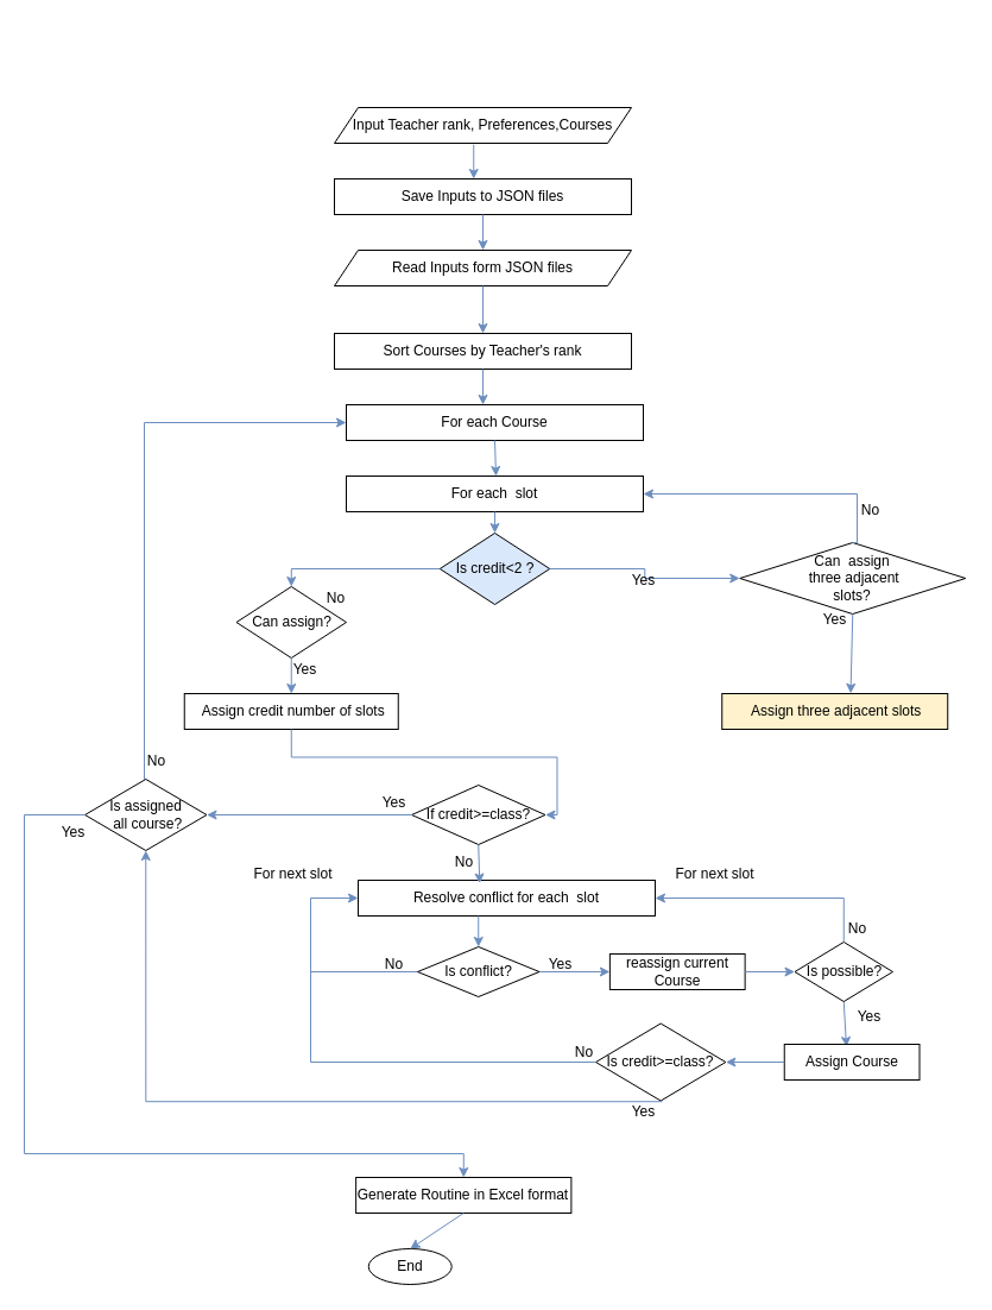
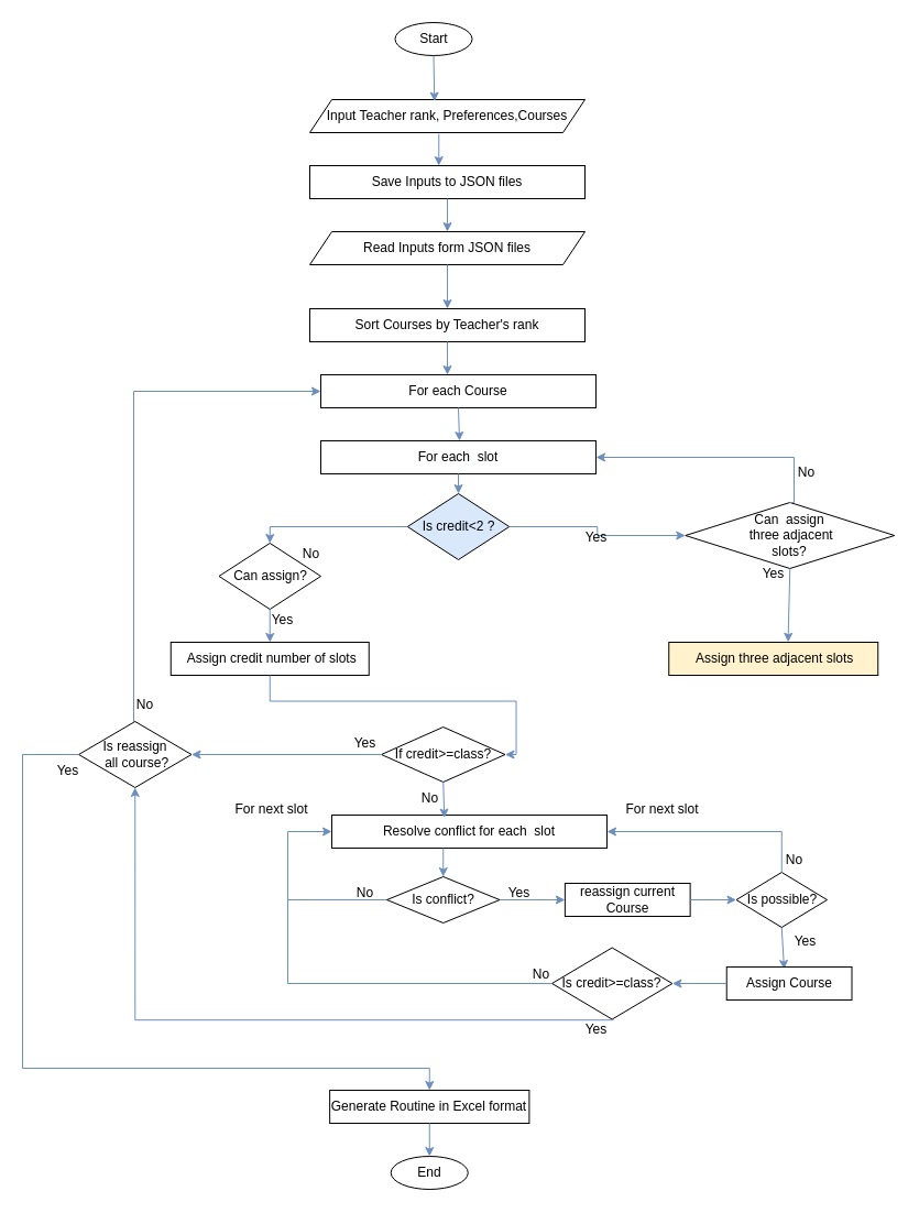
+ <mxCell id="2" value="Start" style="ellipse;whiteSpace=wrap;html=1;" parent="1" vertex="1"><mxGeometry x="358.5" y="20" width="70" height="30" as="geometry" /></mxCell>
+ <mxCell id="9" value="" style="endArrow=classic;html=1;rounded=0;exitX=0.5;exitY=1;exitDx=0;exitDy=0;entryX=0.453;entryY=0.053;entryDx=0;entryDy=0;entryPerimeter=0;fillColor=#dae8fc;strokeColor=#6c8ebf;" parent="1" source="2" target="3" edge="1"><mxGeometry width="50" height="50" relative="1" as="geometry"><mxPoint x="191" y="150" as="sourcePoint" /><mxPoint x="241" y="100" as="targetPoint" /></mxGeometry></mxCell>
- <mxCell id="61" value="&lt;div&gt;Is assigned&lt;/div&gt;&lt;div&gt;&amp;nbsp;all course?&lt;/div&gt;" style="rhombus;whiteSpace=wrap;html=1;" parent="1" vertex="1"><mxGeometry x="71" y="655" width="102.5" height="60" as="geometry" /></mxCell>
+ <mxCell id="61" value="&lt;div&gt;Is reassign&lt;/div&gt;&lt;div&gt;&amp;nbsp;all course?&lt;/div&gt;" style="rhombus;whiteSpace=wrap;html=1;" parent="1" vertex="1"><mxGeometry x="71" y="655" width="102.5" height="60" as="geometry" /></mxCell>
- <mxCell id="27" value="End" style="ellipse;whiteSpace=wrap;html=1;" parent="1" vertex="1"><mxGeometry x="309.75" y="1050" width="70" height="30" as="geometry" /></mxCell>
+ <mxCell id="27" value="End" style="ellipse;whiteSpace=wrap;html=1;" parent="1" vertex="1"><mxGeometry x="354.75" y="1050" width="70" height="30" as="geometry" /></mxCell>
